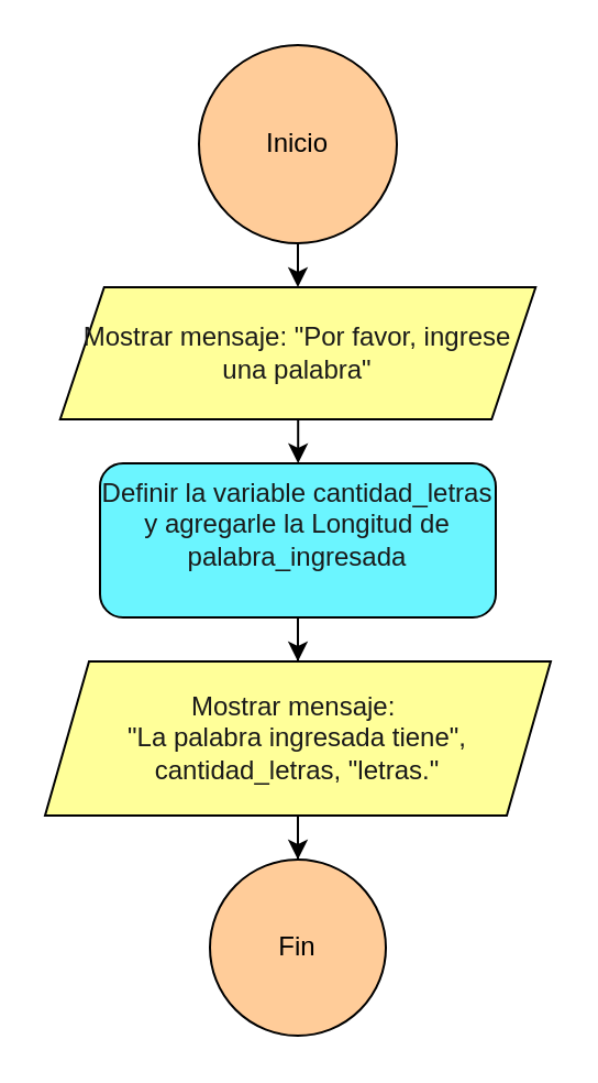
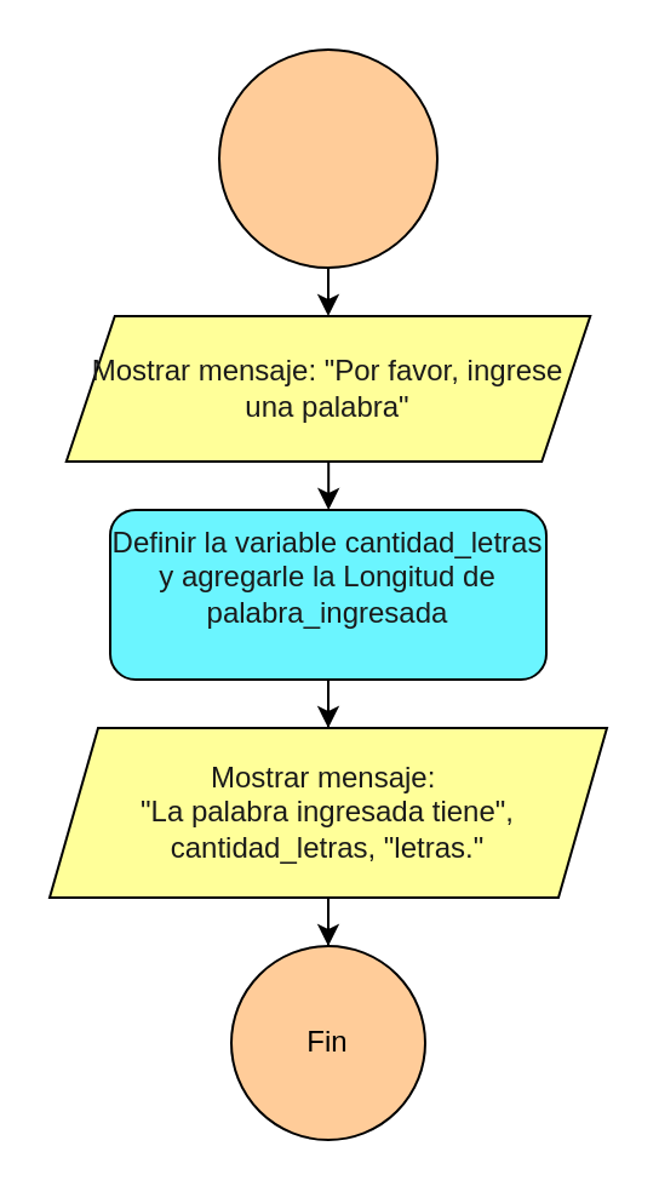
- <mxCell id="4" value="Inicio" style="text;strokeColor=none;align=center;fillColor=none;html=1;verticalAlign=middle;whiteSpace=wrap;rounded=0;" vertex="1" parent="1"><mxGeometry x="105" y="50" width="60" height="30" as="geometry" /></mxCell>
